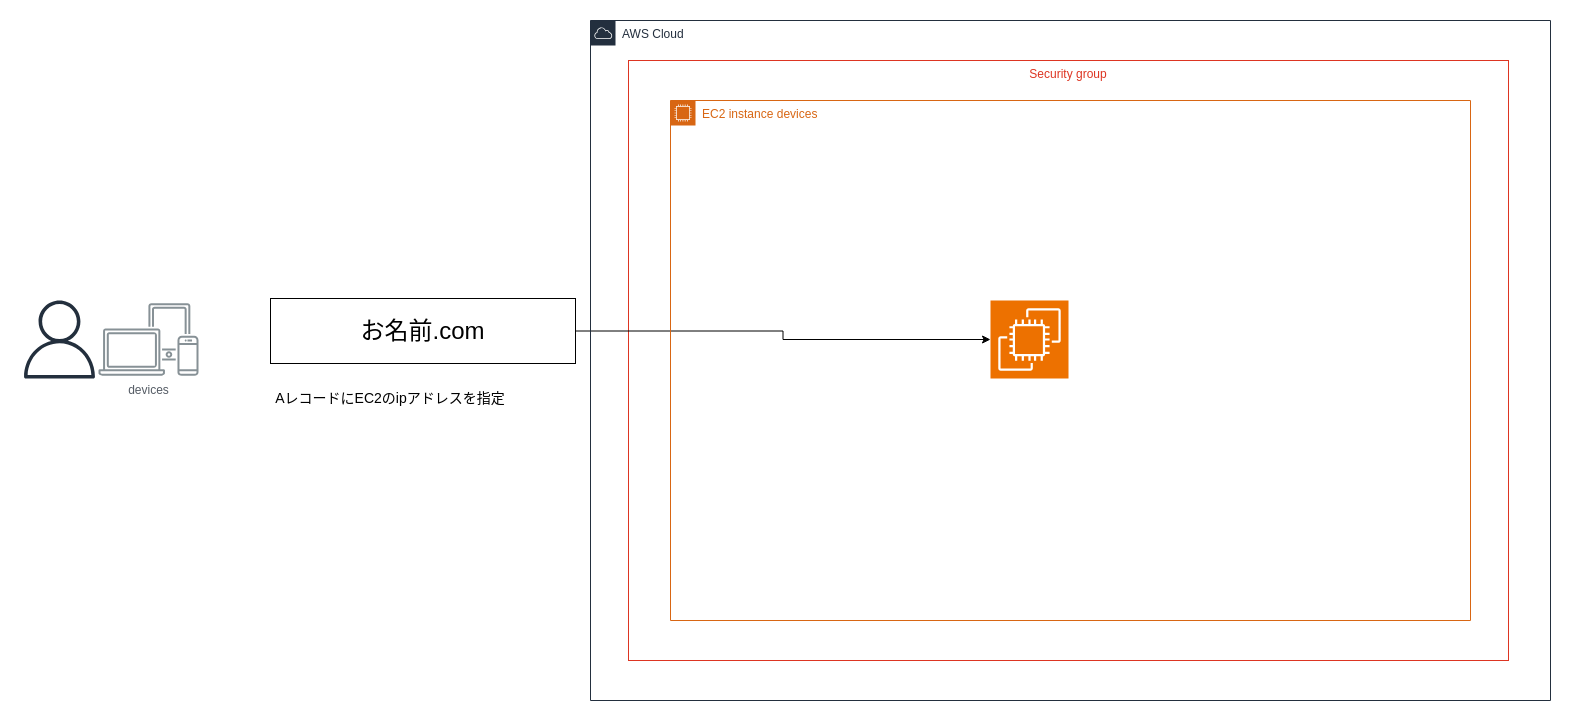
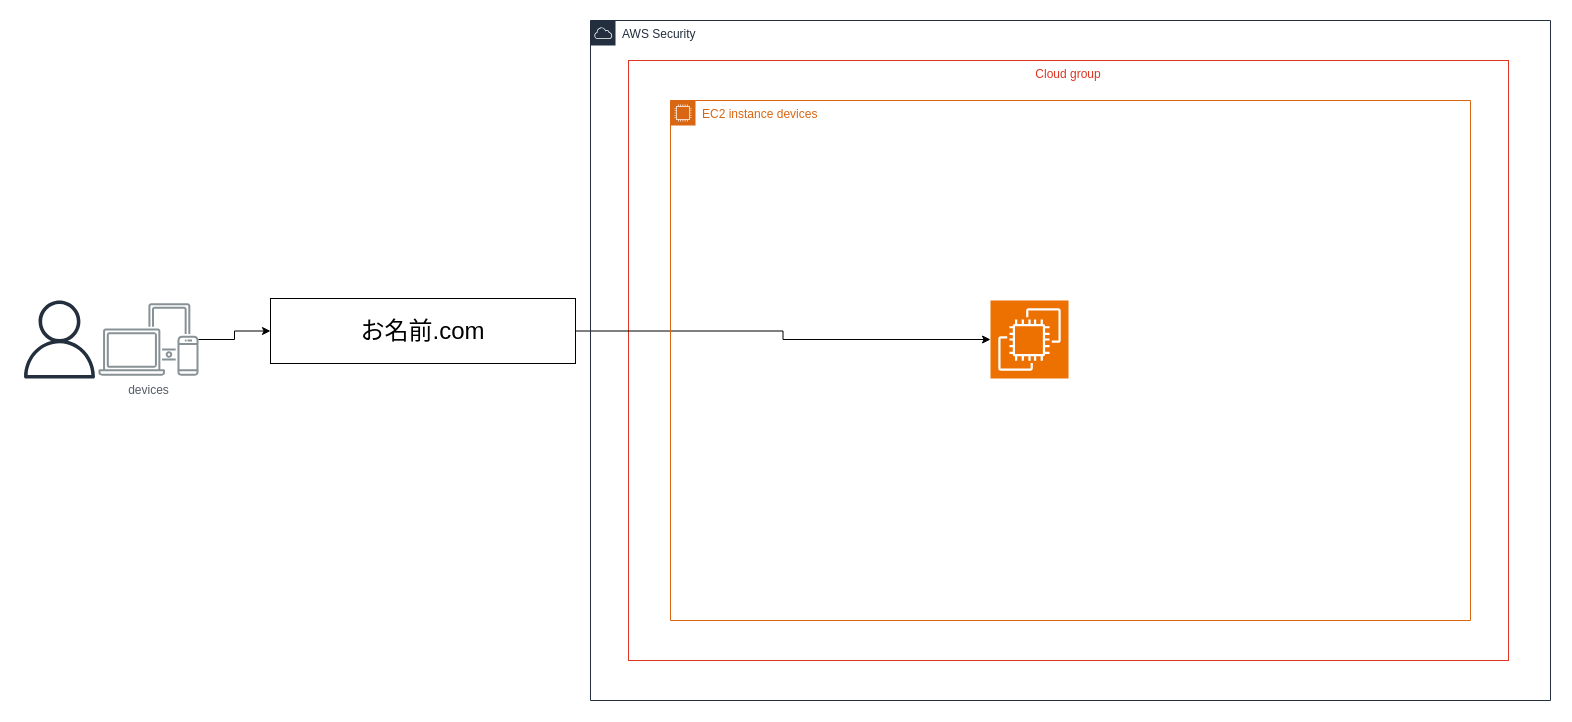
- <mxCell id="8" value="AWS Cloud" style="points=[[0,0],[0.25,0],[0.5,0],[0.75,0],[1,0],[1,0.25],[1,0.5],[1,0.75],[1,1],[0.75,1],[0.5,1],[0.25,1],[0,1],[0,0.75],[0,0.5],[0,0.25]];outlineConnect=0;gradientColor=none;html=1;whiteSpace=wrap;fontSize=12;fontStyle=0;container=1;pointerEvents=0;collapsible=0;recursiveResize=0;shape=mxgraph.aws4.group;grIcon=mxgraph.aws4.group_aws_cloud;strokeColor=#232F3E;fillColor=none;verticalAlign=top;align=left;spacingLeft=30;fontColor=#232F3E;dashed=0;" vertex="1" parent="1"><mxGeometry x="590" y="20" width="960" height="680" as="geometry" /></mxCell>
+ <mxCell id="8" value="AWS Security" style="points=[[0,0],[0.25,0],[0.5,0],[0.75,0],[1,0],[1,0.25],[1,0.5],[1,0.75],[1,1],[0.75,1],[0.5,1],[0.25,1],[0,1],[0,0.75],[0,0.5],[0,0.25]];outlineConnect=0;gradientColor=none;html=1;whiteSpace=wrap;fontSize=12;fontStyle=0;container=1;pointerEvents=0;collapsible=0;recursiveResize=0;shape=mxgraph.aws4.group;grIcon=mxgraph.aws4.group_aws_cloud;strokeColor=#232F3E;fillColor=none;verticalAlign=top;align=left;spacingLeft=30;fontColor=#232F3E;dashed=0;" vertex="1" parent="1"><mxGeometry x="590" y="20" width="960" height="680" as="geometry" /></mxCell>
- <mxCell id="2" value="Security group" style="fillColor=none;strokeColor=#DD3522;verticalAlign=top;fontStyle=0;fontColor=#DD3522;whiteSpace=wrap;html=1;" vertex="1" parent="1"><mxGeometry x="628" y="60" width="880" height="600" as="geometry" /></mxCell>
+ <mxCell id="2" value="Cloud group" style="fillColor=none;strokeColor=#DD3522;verticalAlign=top;fontStyle=0;fontColor=#DD3522;whiteSpace=wrap;html=1;" vertex="1" parent="1"><mxGeometry x="628" y="60" width="880" height="600" as="geometry" /></mxCell>
+ <mxCell id="10" value="" style="edgeStyle=orthogonalEdgeStyle;rounded=0;orthogonalLoop=1;jettySize=auto;html=1;entryX=0;entryY=0.5;entryDx=0;entryDy=0;entryPerimeter=0;" edge="1" parent="1" source="5" target="11"><mxGeometry relative="1" as="geometry"><mxPoint x="990" y="339" as="targetPoint" /><mxPoint x="198" y="339" as="sourcePoint" /></mxGeometry></mxCell>
- <mxCell id="9" value="&lt;font style=&quot;font-size: 14px;&quot;&gt;AレコードにEC2のipアドレスを指定&lt;/font&gt;" style="text;html=1;align=center;verticalAlign=middle;whiteSpace=wrap;rounded=0;" vertex="1" parent="1"><mxGeometry x="270" y="382.5" width="240" height="30" as="geometry" /></mxCell>
